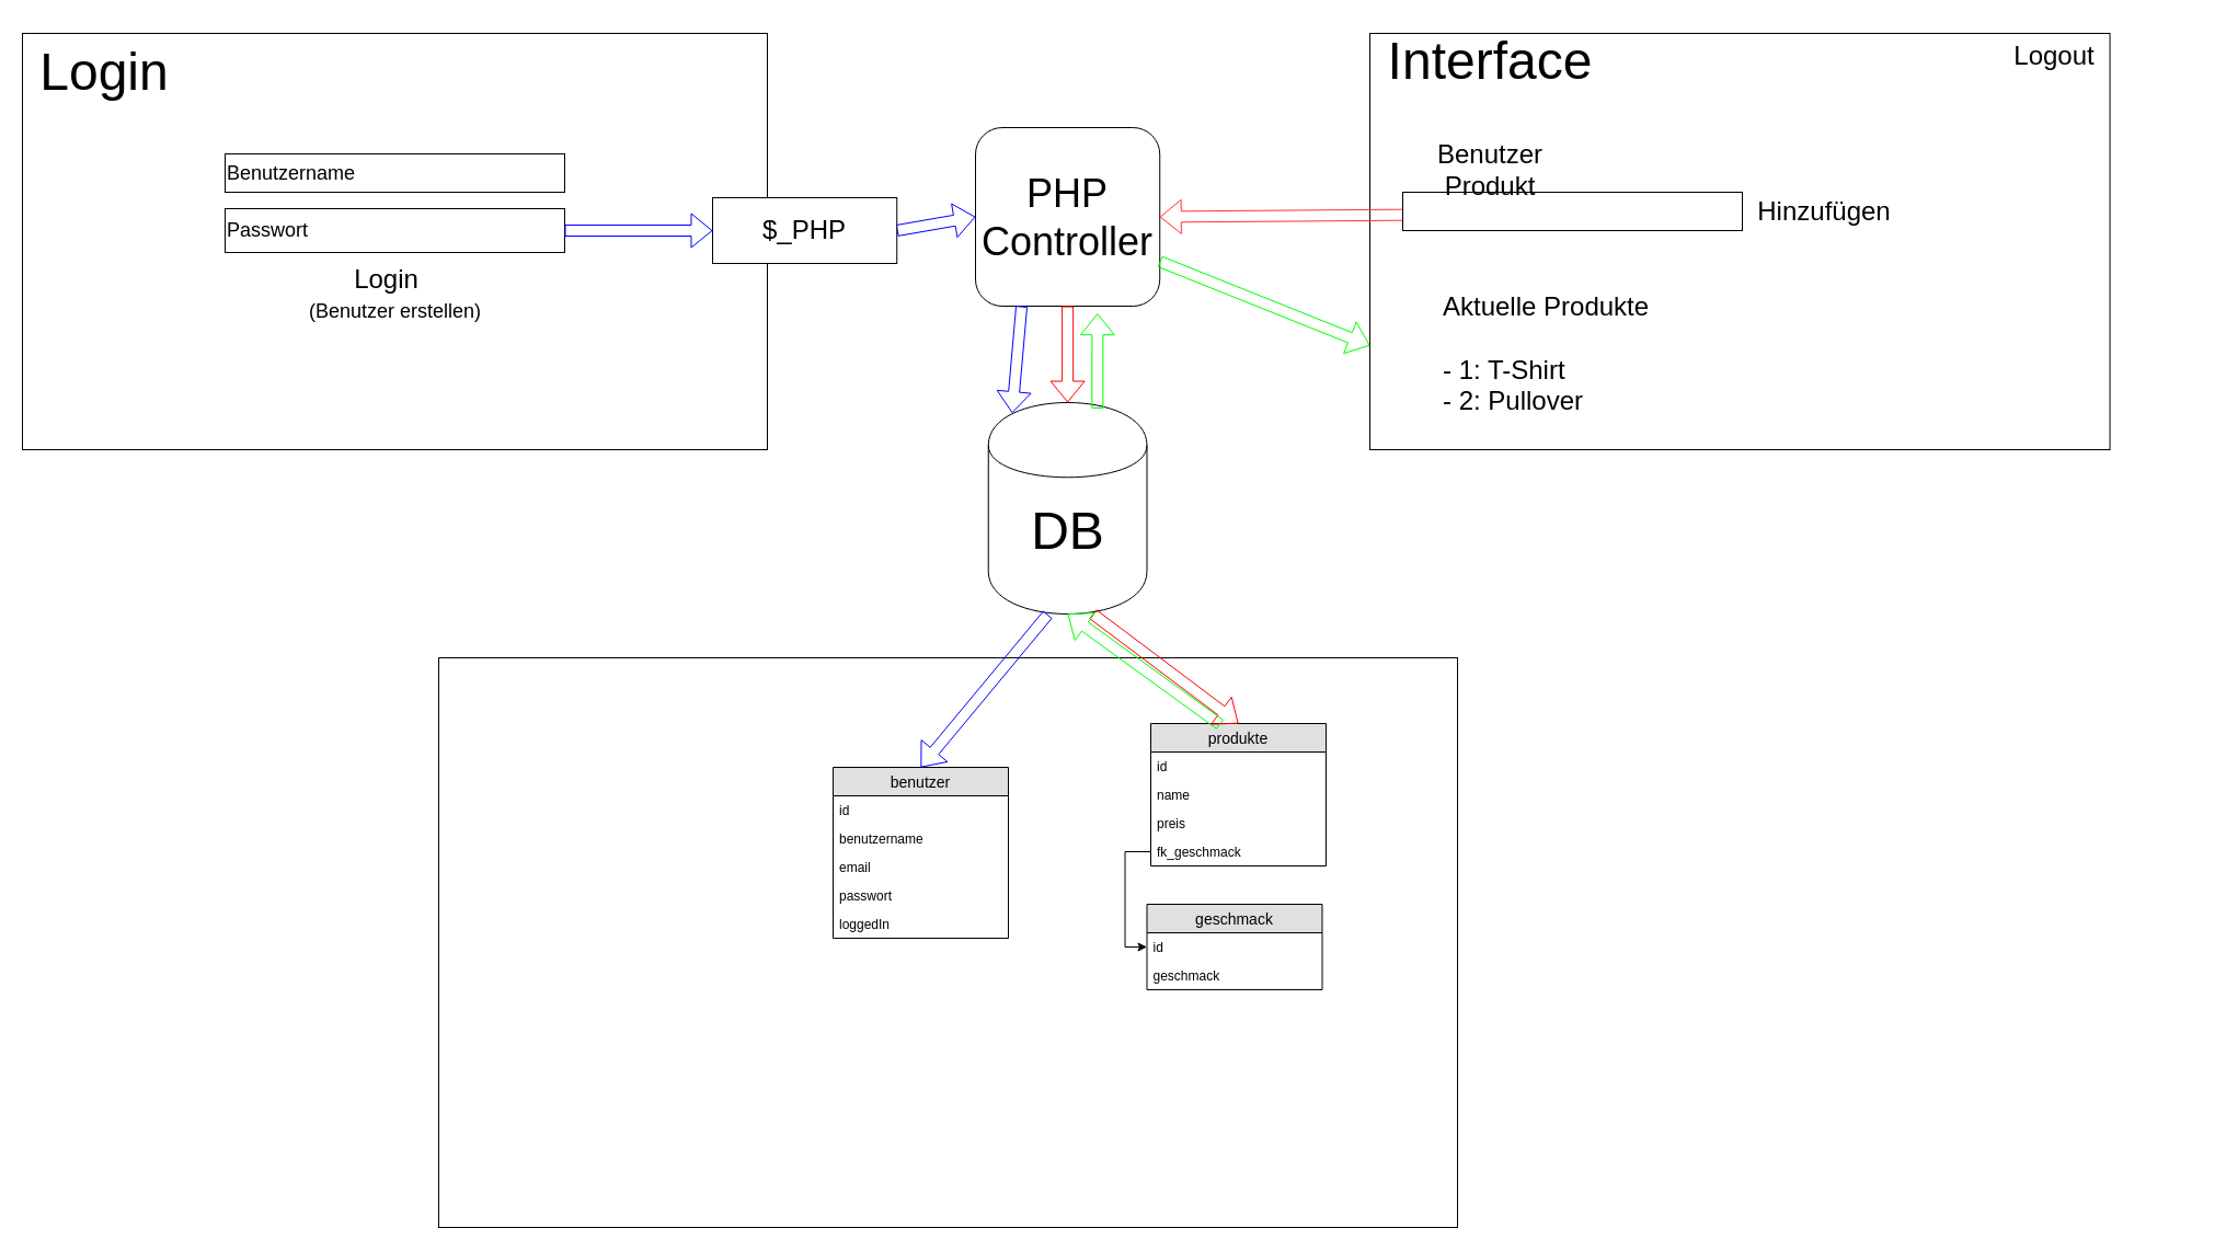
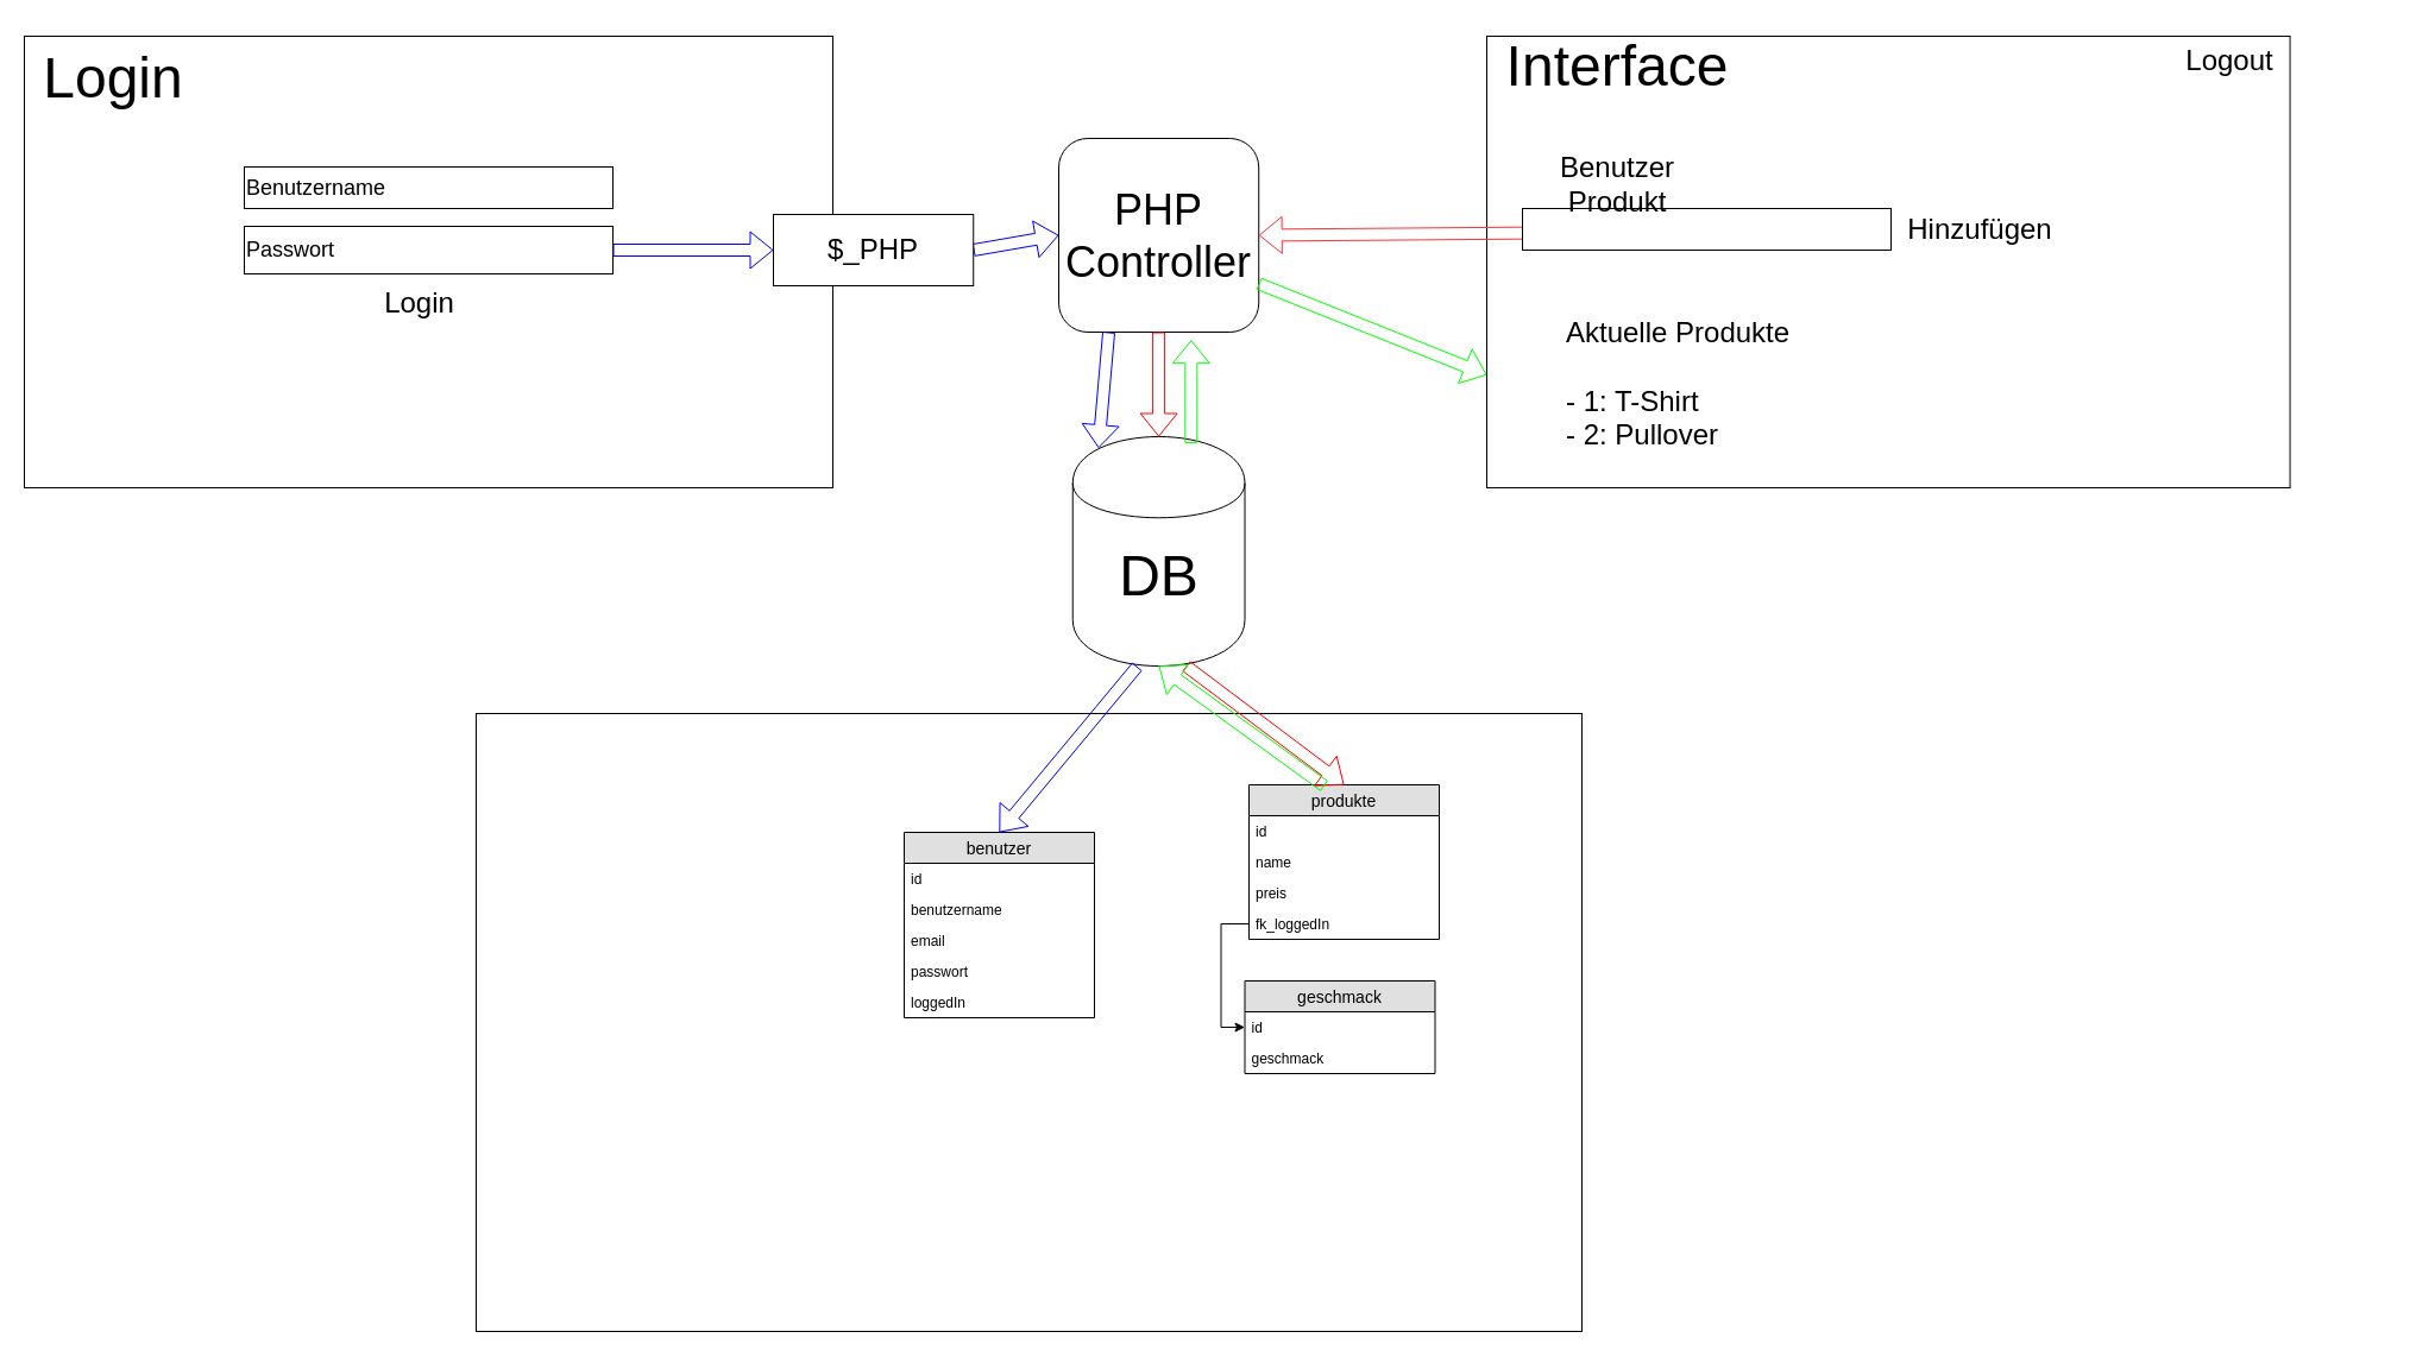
- <mxCell id="41" value="&lt;font style=&quot;font-size: 18px&quot;&gt;(Benutzer erstellen)&lt;/font&gt;" style="text;html=1;strokeColor=none;fillColor=none;align=center;verticalAlign=middle;whiteSpace=wrap;rounded=0;" parent="1" vertex="1"><mxGeometry x="243.75" y="269" width="232.5" height="29" as="geometry" /></mxCell>
- <mxCell id="22" value="fk_geschmack" style="text;strokeColor=none;fillColor=none;spacingLeft=4;spacingRight=4;overflow=hidden;rotatable=0;points=[[0,0.5],[1,0.5]];portConstraint=eastwest;fontSize=12;" parent="18" vertex="1"><mxGeometry y="104" width="160" height="26" as="geometry" /></mxCell>
+ <mxCell id="22" value="fk_loggedIn" style="text;strokeColor=none;fillColor=none;spacingLeft=4;spacingRight=4;overflow=hidden;rotatable=0;points=[[0,0.5],[1,0.5]];portConstraint=eastwest;fontSize=12;" parent="18" vertex="1"><mxGeometry y="104" width="160" height="26" as="geometry" /></mxCell>
